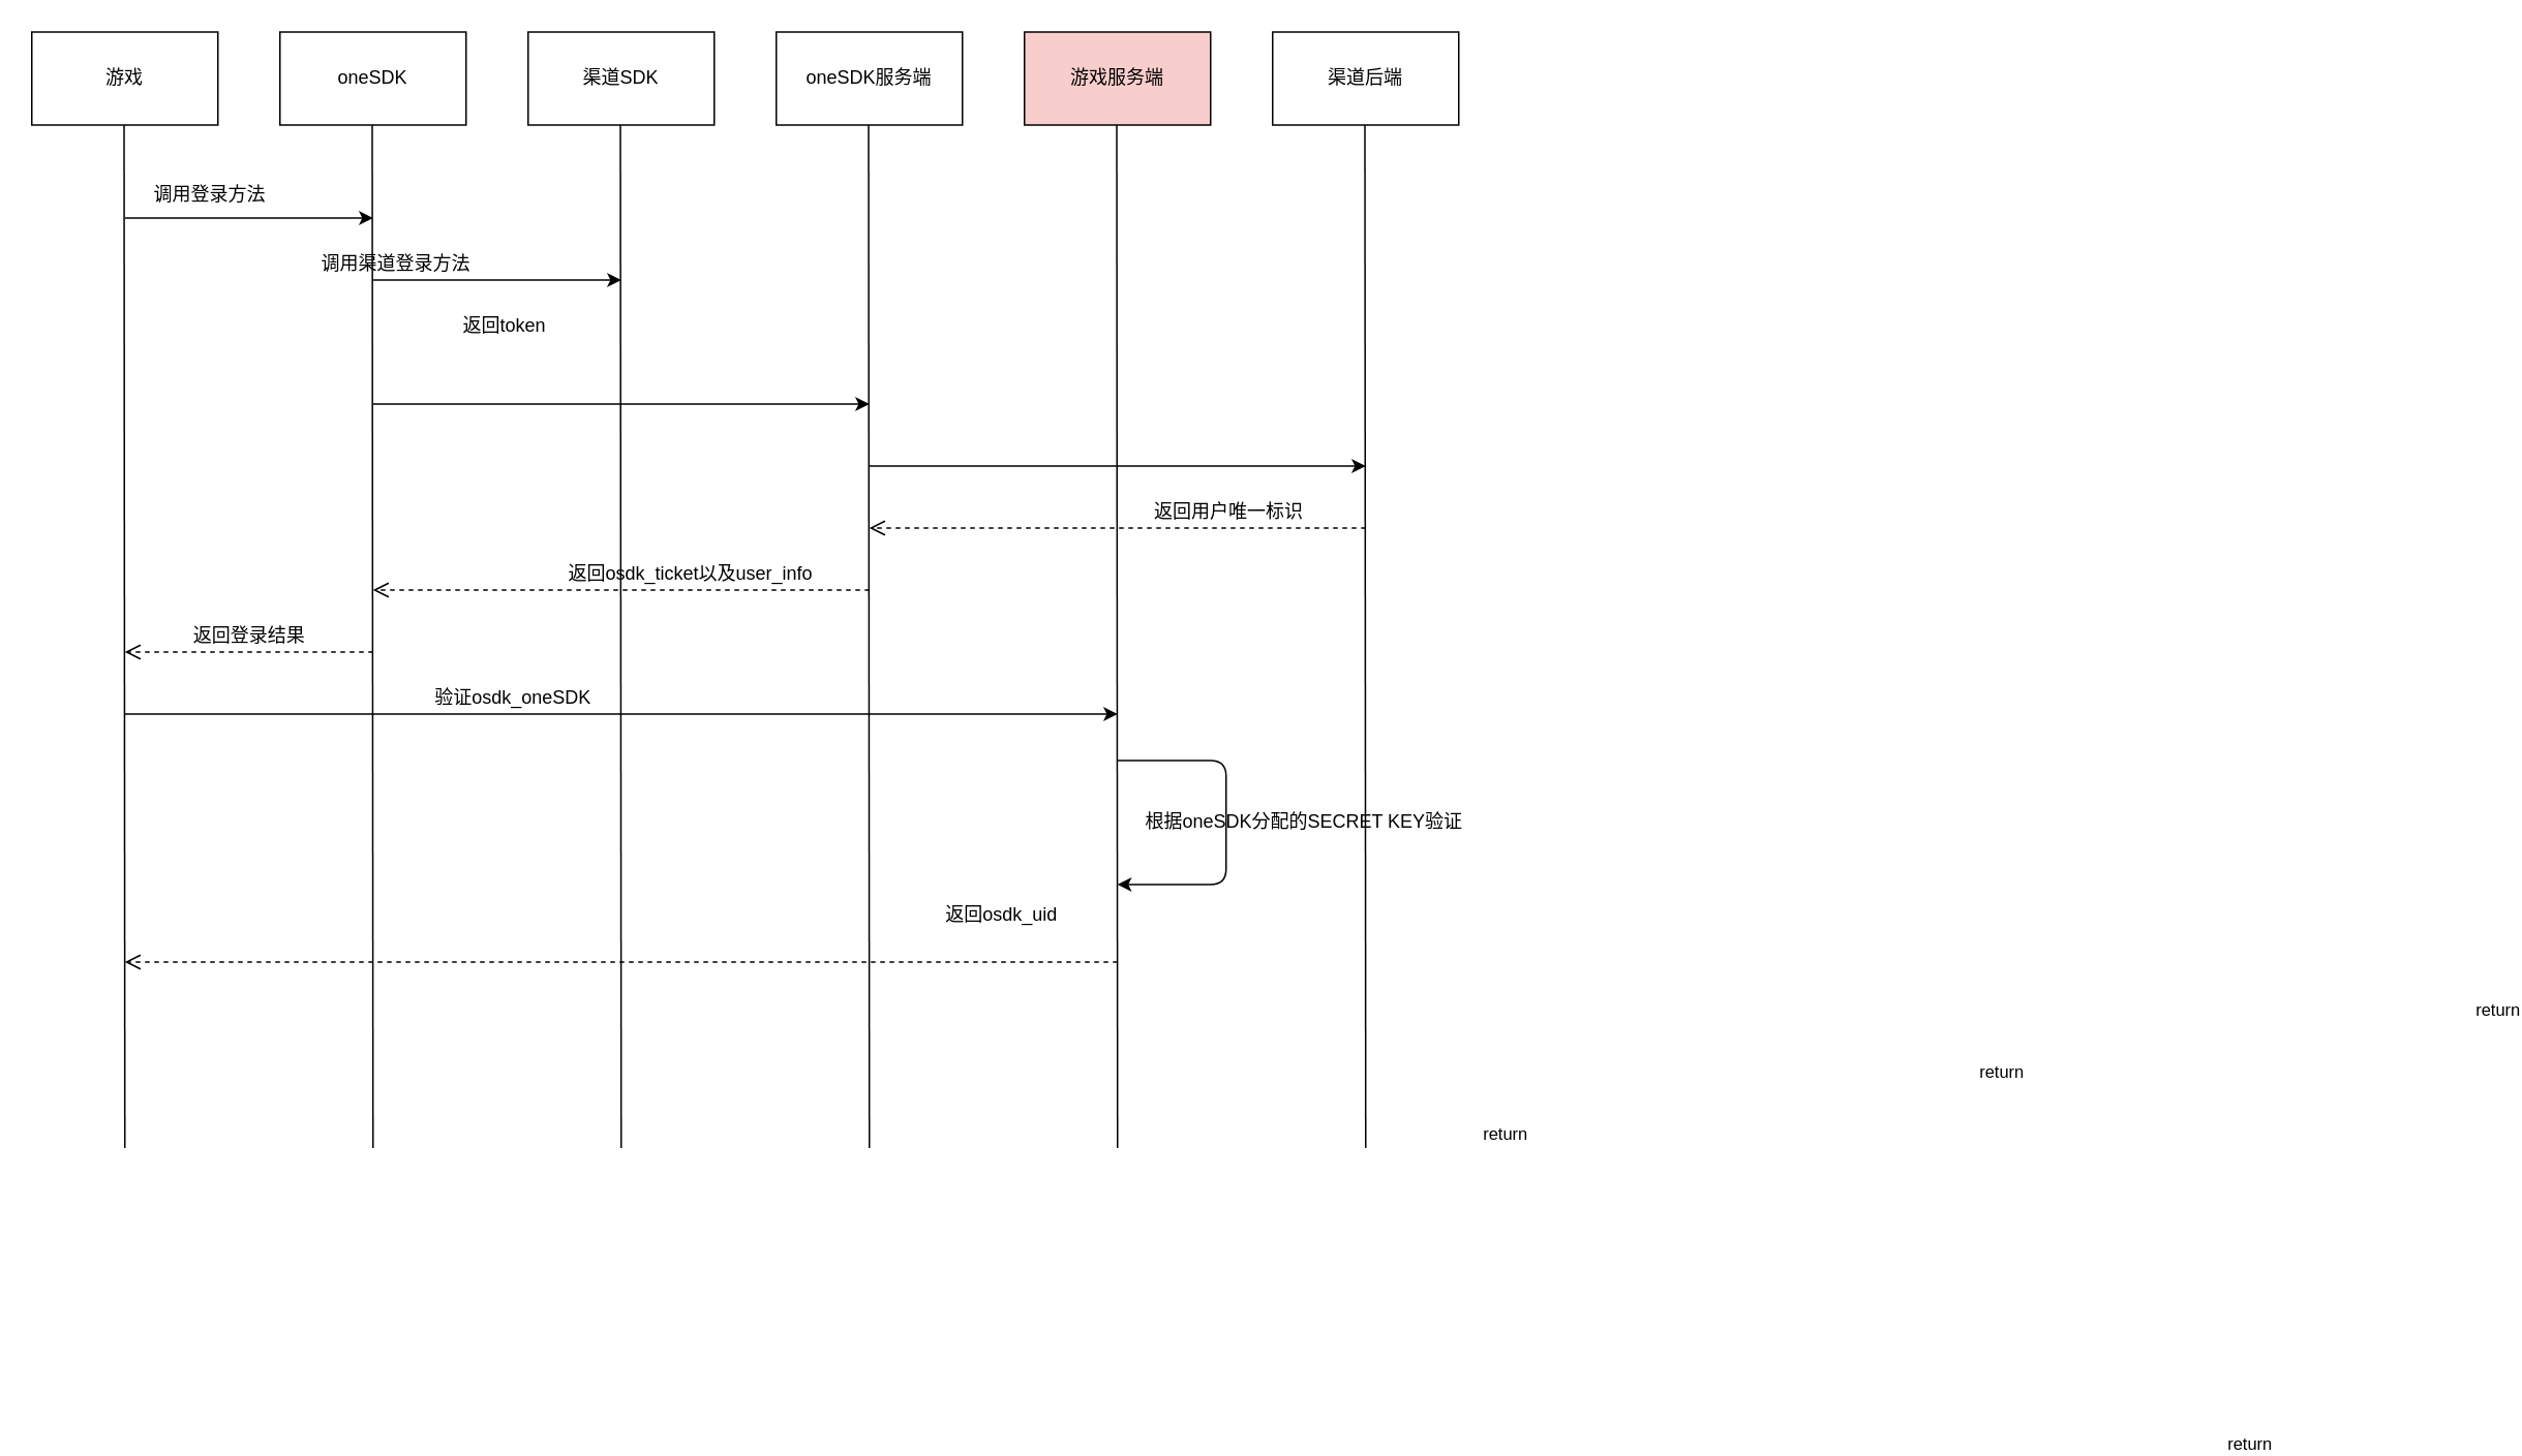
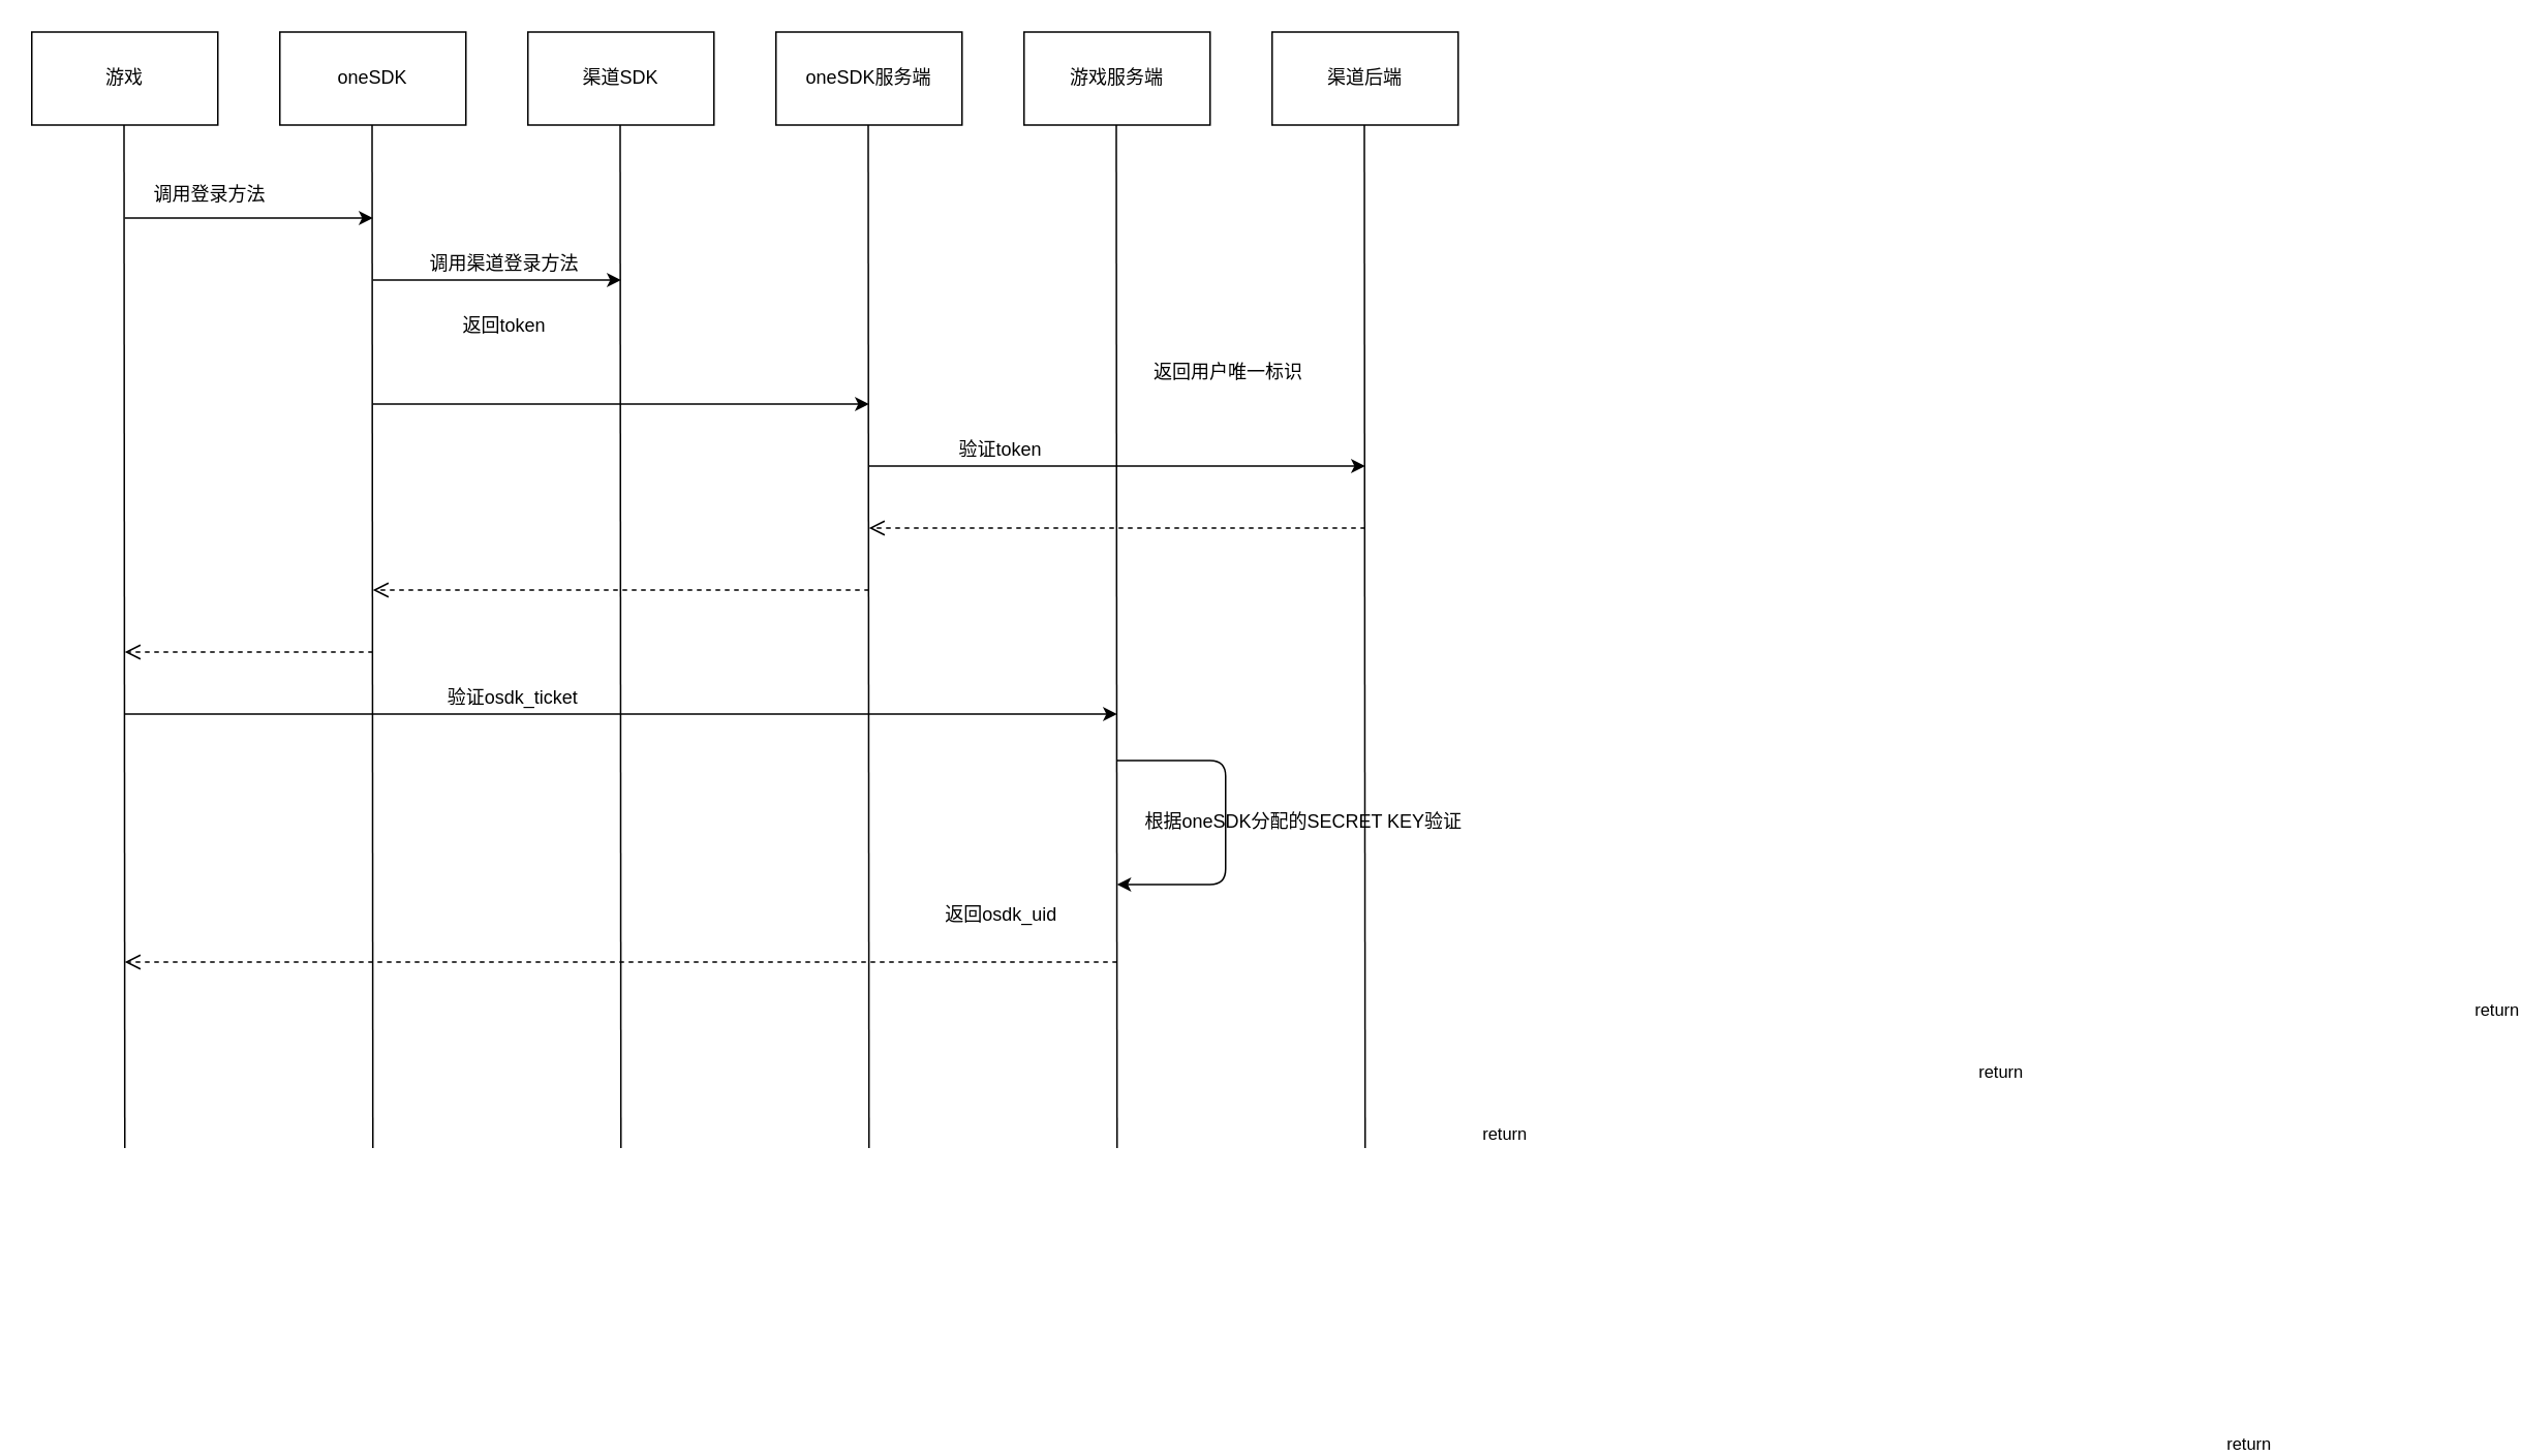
- <mxCell id="6" value="游戏服务端" style="rounded=0;whiteSpace=wrap;html=1;fillColor=#f8cecc;" vertex="1" parent="1"><mxGeometry x="660" y="20" width="120" height="60" as="geometry" /></mxCell>
+ <mxCell id="6" value="游戏服务端" style="rounded=0;whiteSpace=wrap;html=1;" vertex="1" parent="1"><mxGeometry x="660" y="20" width="120" height="60" as="geometry" /></mxCell>
- <mxCell id="14" value="调用渠道登录方法" style="text;html=1;strokeColor=none;fillColor=none;align=center;verticalAlign=middle;whiteSpace=wrap;rounded=0;" vertex="1" parent="1"><mxGeometry x="200" y="160" width="110" height="20" as="geometry" /></mxCell>
+ <mxCell id="14" value="调用渠道登录方法" style="text;html=1;strokeColor=none;fillColor=none;align=center;verticalAlign=middle;whiteSpace=wrap;rounded=0;" vertex="1" parent="1"><mxGeometry x="270" y="160" width="110" height="20" as="geometry" /></mxCell>
+ <mxCell id="19" value="验证token" style="text;html=1;strokeColor=none;fillColor=none;align=center;verticalAlign=middle;whiteSpace=wrap;rounded=0;" vertex="1" parent="1"><mxGeometry x="590" y="280" width="110" height="20" as="geometry" /></mxCell>
- <mxCell id="23" value="返回用户唯一标识" style="text;html=1;strokeColor=none;fillColor=none;align=center;verticalAlign=middle;whiteSpace=wrap;rounded=0;" vertex="1" parent="1"><mxGeometry x="737" y="320" width="110" height="20" as="geometry" /></mxCell>
+ <mxCell id="23" value="返回用户唯一标识" style="text;html=1;strokeColor=none;fillColor=none;align=center;verticalAlign=middle;whiteSpace=wrap;rounded=0;" vertex="1" parent="1"><mxGeometry x="737" y="230" width="110" height="20" as="geometry" /></mxCell>
- <mxCell id="25" value="返回osdk_ticket以及user_info" style="text;html=1;strokeColor=none;fillColor=none;align=center;verticalAlign=middle;whiteSpace=wrap;rounded=0;" vertex="1" parent="1"><mxGeometry x="350" y="360" width="190" height="20" as="geometry" /></mxCell>
- <mxCell id="26" value="返回登录结果" style="text;html=1;align=center;verticalAlign=middle;resizable=0;points=[];autosize=1;strokeColor=none;" vertex="1" parent="1"><mxGeometry x="115" y="400" width="90" height="20" as="geometry" /></mxCell>
- <mxCell id="28" value="验证osdk_oneSDK" style="text;html=1;align=center;verticalAlign=middle;resizable=0;points=[];autosize=1;strokeColor=none;" vertex="1" parent="1"><mxGeometry x="280" y="440" width="100" height="20" as="geometry" /></mxCell>
+ <mxCell id="28" value="验证osdk_ticket" style="text;html=1;align=center;verticalAlign=middle;resizable=0;points=[];autosize=1;strokeColor=none;" vertex="1" parent="1"><mxGeometry x="280" y="440" width="100" height="20" as="geometry" /></mxCell>
